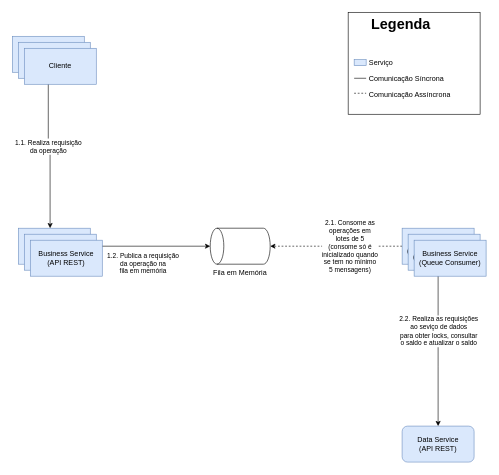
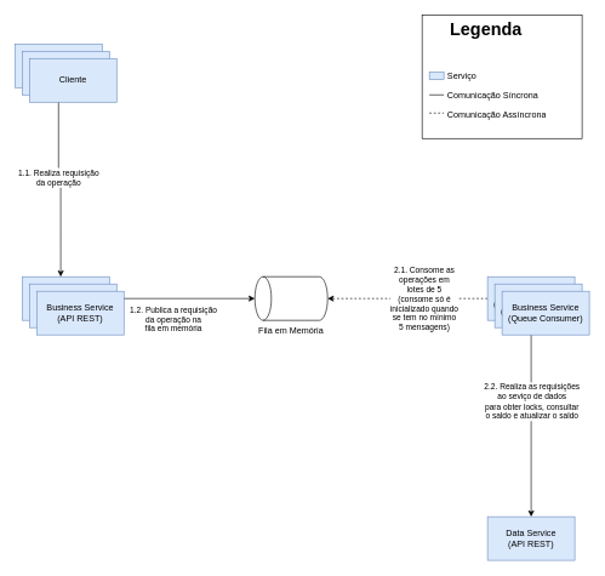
- <mxCell id="18" value="Data Service&lt;br&gt;(API REST)" style="whiteSpace=wrap;html=1;fillColor=#dae8fc;strokeColor=#6c8ebf;rounded=1;" parent="1" vertex="1"><mxGeometry x="670" y="710" width="120" height="60" as="geometry" /></mxCell>
+ <mxCell id="18" value="Data Service&lt;br&gt;(API REST)" style="rounded=0;whiteSpace=wrap;html=1;fillColor=#dae8fc;strokeColor=#6c8ebf;" parent="1" vertex="1"><mxGeometry x="670" y="710" width="120" height="60" as="geometry" /></mxCell>
